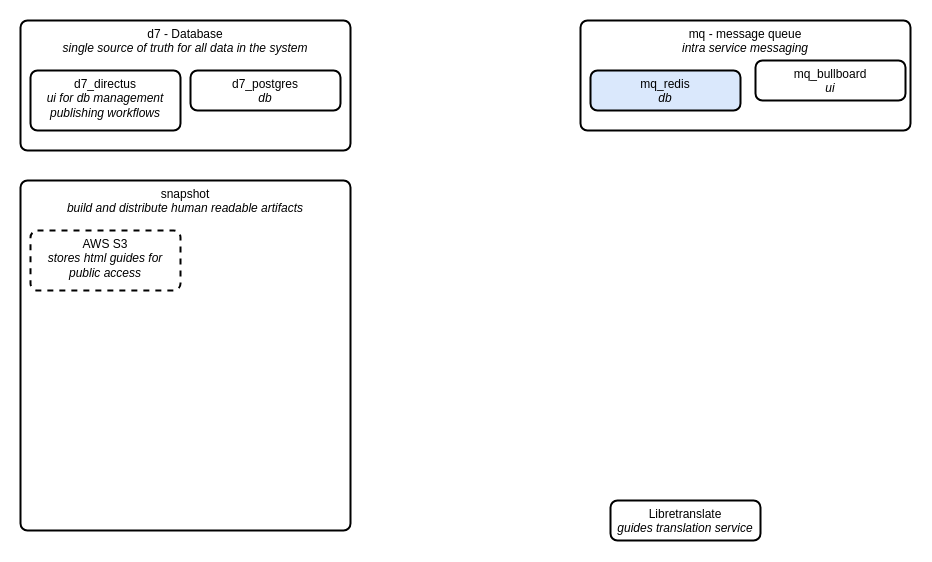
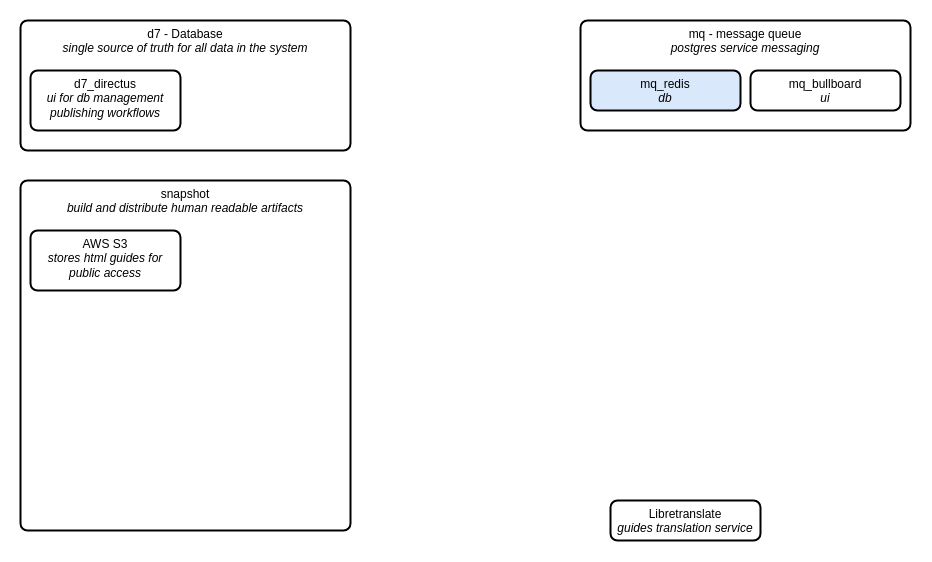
- <mxCell id="8" value="mq - message queue&lt;br&gt;&lt;i&gt;intra service messaging&lt;/i&gt;" style="rounded=1;whiteSpace=wrap;html=1;absoluteArcSize=1;arcSize=14;strokeWidth=2;verticalAlign=top;" vertex="1" parent="1"><mxGeometry x="580" y="20" width="330" height="110" as="geometry" /></mxCell>
+ <mxCell id="8" value="mq - message queue&lt;br&gt;&lt;i&gt;postgres service messaging&lt;/i&gt;" style="rounded=1;whiteSpace=wrap;html=1;absoluteArcSize=1;arcSize=14;strokeWidth=2;verticalAlign=top;" vertex="1" parent="1"><mxGeometry x="580" y="20" width="330" height="110" as="geometry" /></mxCell>
- <mxCell id="10" value="mq_bullboard&lt;br&gt;&lt;i&gt;ui&lt;br&gt;&lt;/i&gt;" style="rounded=1;whiteSpace=wrap;html=1;absoluteArcSize=1;arcSize=14;strokeWidth=2;verticalAlign=top;" vertex="1" parent="1"><mxGeometry x="755" y="60" width="150" height="40" as="geometry" /></mxCell>
+ <mxCell id="10" value="mq_bullboard&lt;br&gt;&lt;i&gt;ui&lt;br&gt;&lt;/i&gt;" style="rounded=1;whiteSpace=wrap;html=1;absoluteArcSize=1;arcSize=14;strokeWidth=2;verticalAlign=top;" vertex="1" parent="1"><mxGeometry x="750" y="70" width="150" height="40" as="geometry" /></mxCell>
- <mxCell id="4" value="d7_postgres&lt;br&gt;&lt;i&gt;db&lt;/i&gt;" style="rounded=1;whiteSpace=wrap;html=1;absoluteArcSize=1;arcSize=14;strokeWidth=2;verticalAlign=top;" vertex="1" parent="1"><mxGeometry x="190" y="70" width="150" height="40" as="geometry" /></mxCell>
- <mxCell id="6" value="AWS S3&lt;br&gt;&lt;i&gt;stores html guides for public access&lt;br&gt;&lt;/i&gt;" style="rounded=1;whiteSpace=wrap;html=1;absoluteArcSize=1;arcSize=14;strokeWidth=2;verticalAlign=top;dashed=1;" vertex="1" parent="1"><mxGeometry x="30" y="230" width="150" height="60" as="geometry" /></mxCell>
+ <mxCell id="6" value="AWS S3&lt;br&gt;&lt;i&gt;stores html guides for public access&lt;br&gt;&lt;/i&gt;" style="rounded=1;whiteSpace=wrap;html=1;absoluteArcSize=1;arcSize=14;strokeWidth=2;verticalAlign=top;" vertex="1" parent="1"><mxGeometry x="30" y="230" width="150" height="60" as="geometry" /></mxCell>
